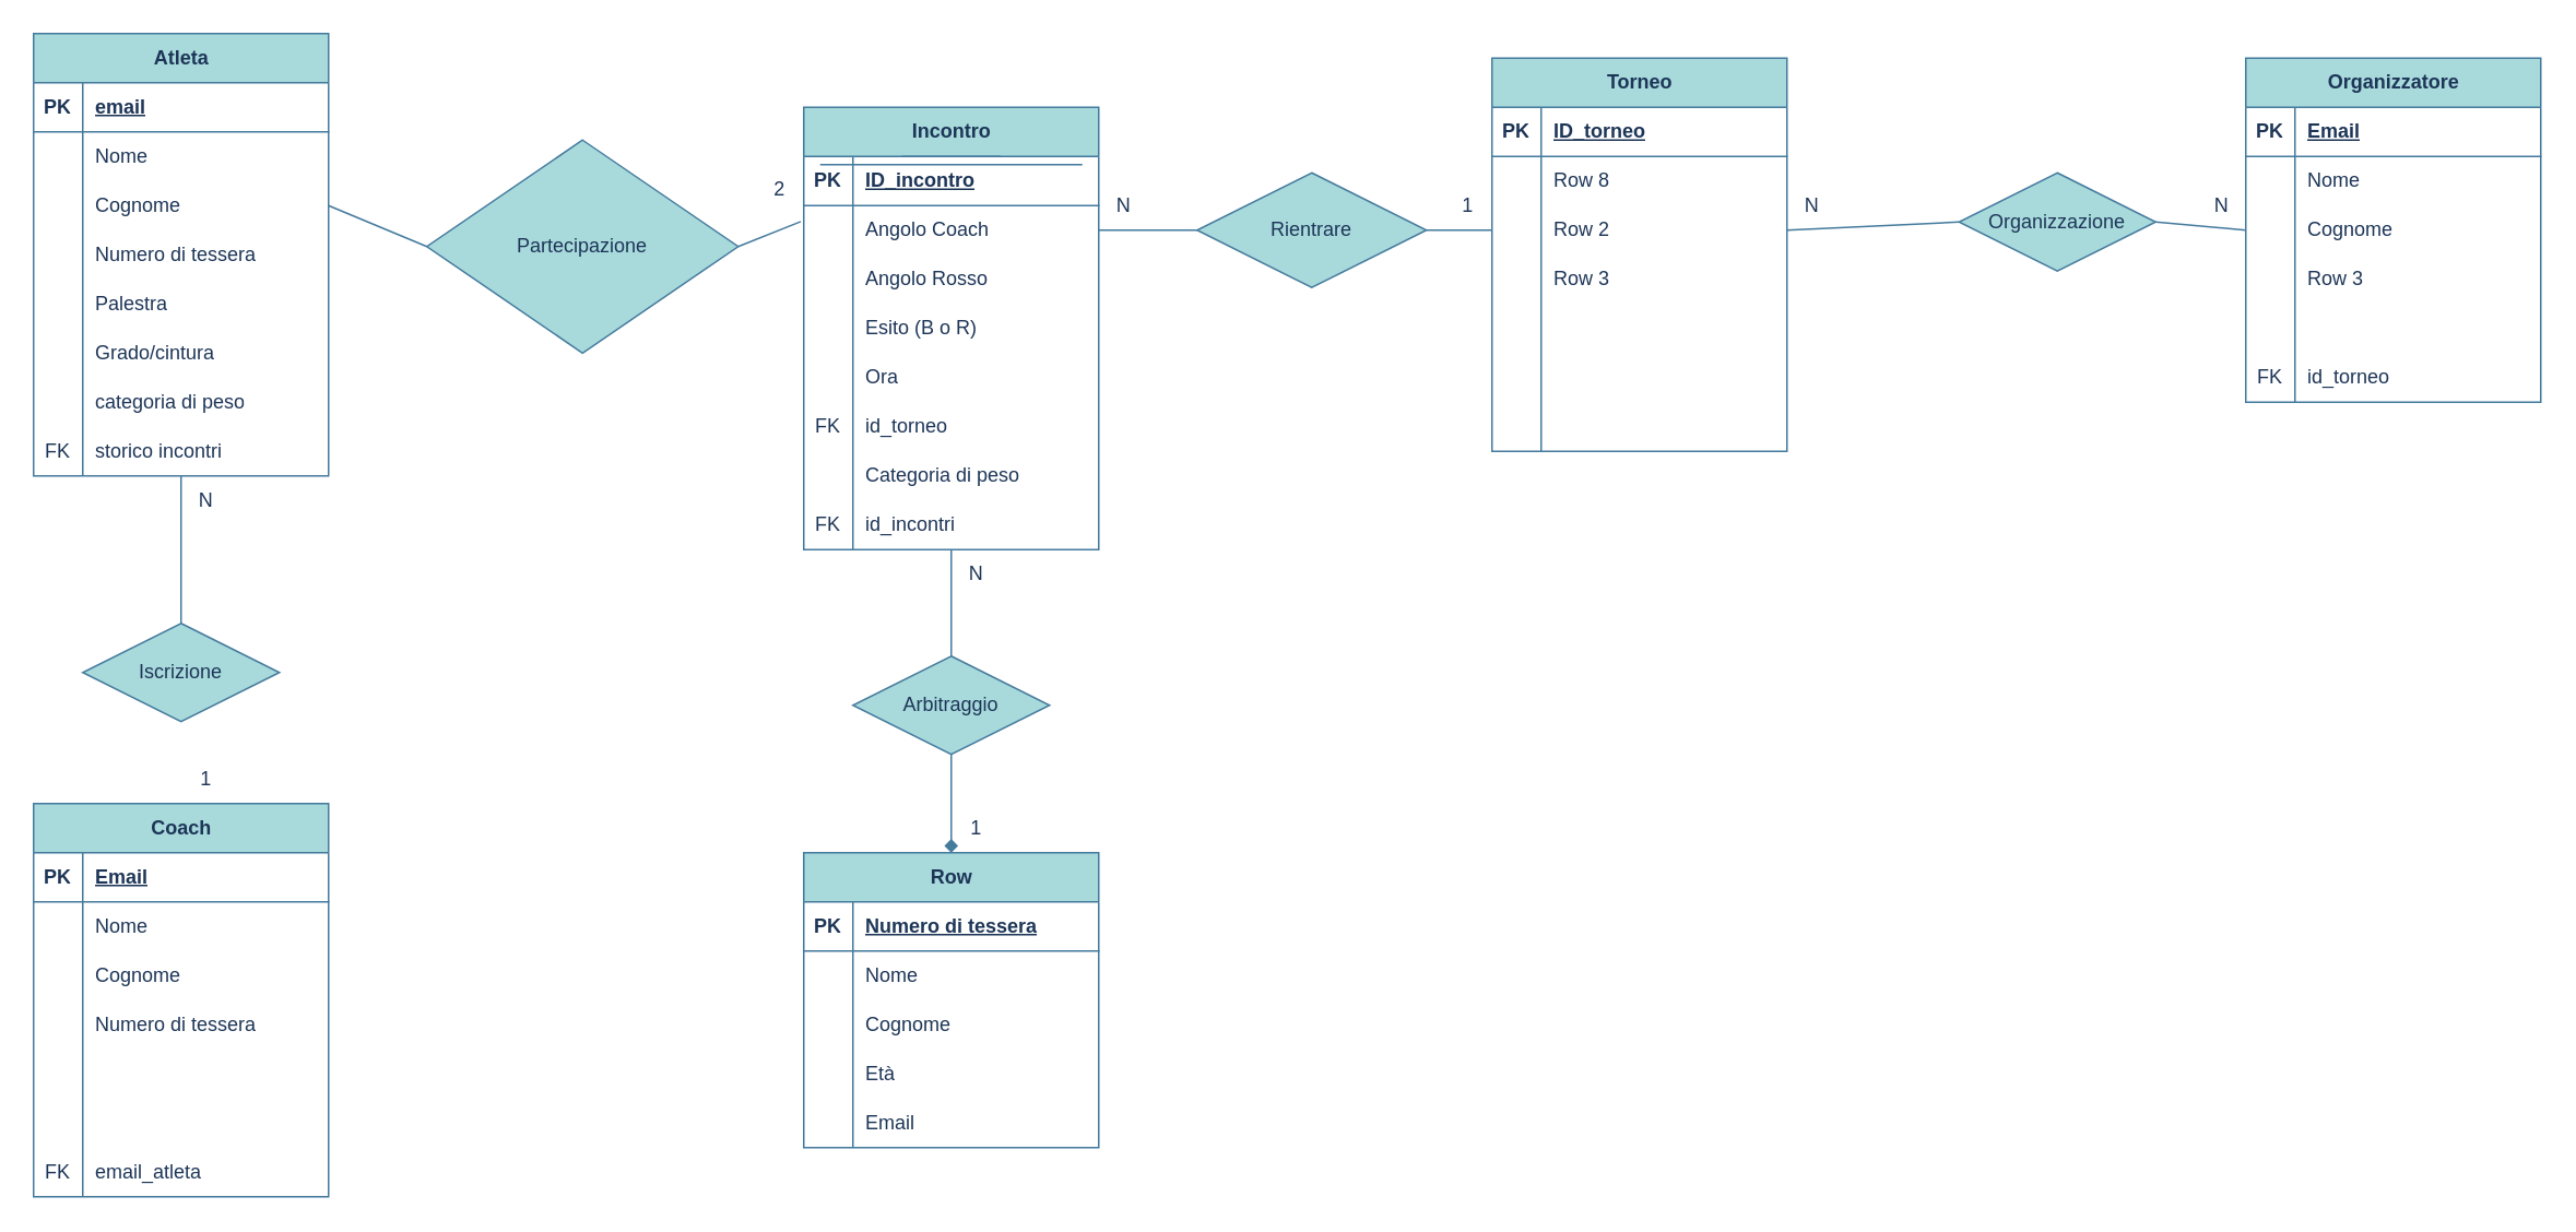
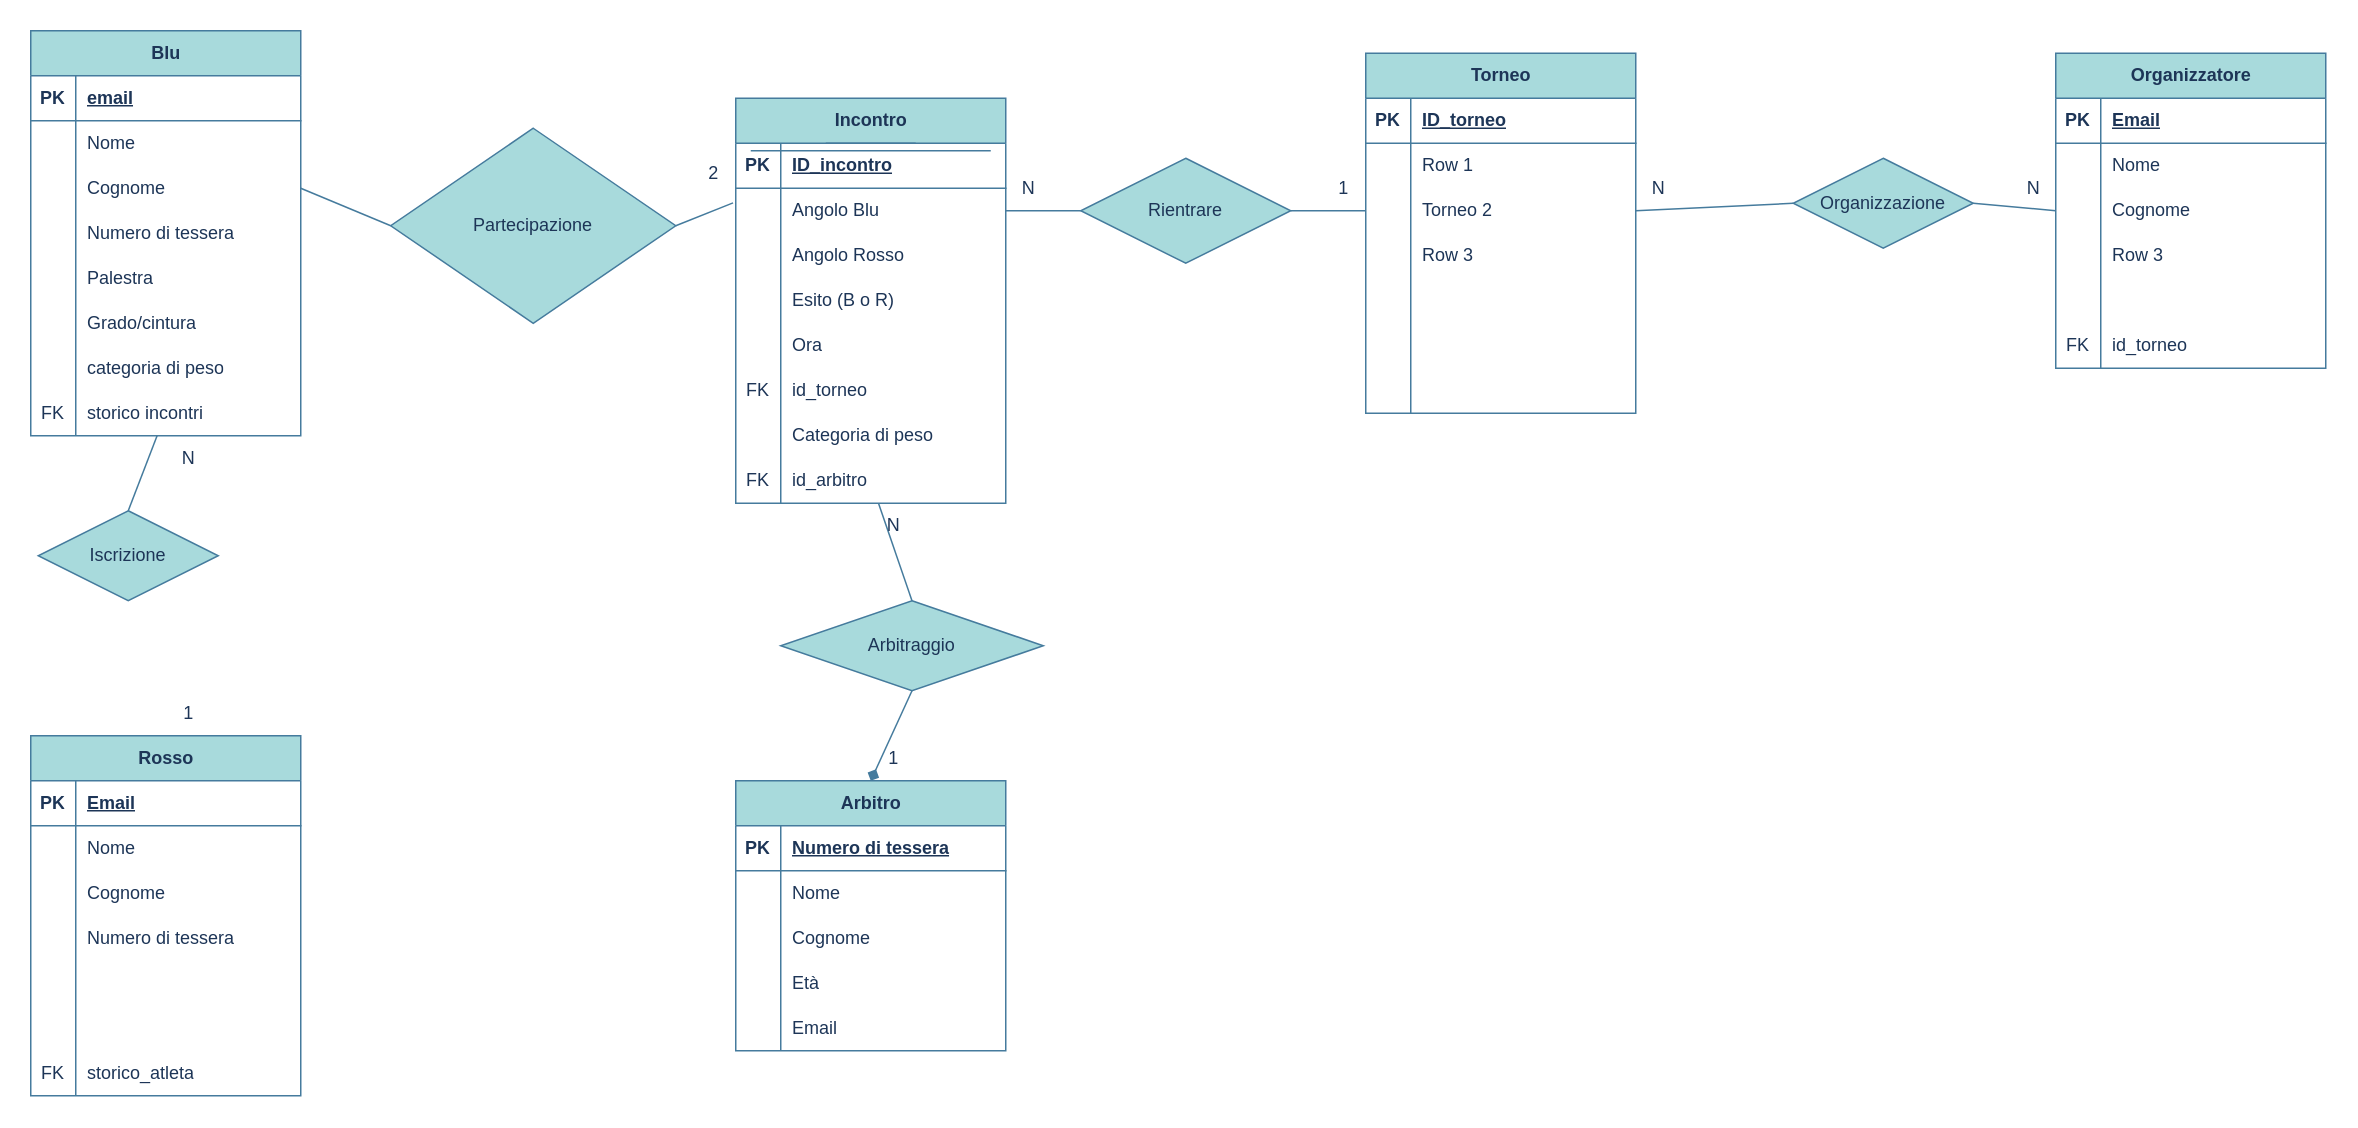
- <mxCell id="2" value="Atleta" style="shape=table;startSize=30;container=1;collapsible=1;childLayout=tableLayout;fixedRows=1;rowLines=0;fontStyle=1;align=center;resizeLast=1;html=1;strokeColor=#457B9D;fontColor=#1D3557;fillColor=#A8DADC;labelBackgroundColor=none;rounded=0;" vertex="1" parent="1"><mxGeometry x="20" y="20" width="180" height="270" as="geometry" /></mxCell>
+ <mxCell id="2" value="Blu" style="shape=table;startSize=30;container=1;collapsible=1;childLayout=tableLayout;fixedRows=1;rowLines=0;fontStyle=1;align=center;resizeLast=1;html=1;strokeColor=#457B9D;fontColor=#1D3557;fillColor=#A8DADC;labelBackgroundColor=none;rounded=0;" vertex="1" parent="1"><mxGeometry x="20" y="20" width="180" height="270" as="geometry" /></mxCell>
- <mxCell id="33" value="Row 8" style="shape=partialRectangle;connectable=0;fillColor=none;top=0;left=0;bottom=0;right=0;align=left;spacingLeft=6;overflow=hidden;whiteSpace=wrap;html=1;strokeColor=#457B9D;fontColor=#1D3557;labelBackgroundColor=none;rounded=0;" vertex="1" parent="31"><mxGeometry x="30" width="150" height="30" as="geometry"><mxRectangle width="150" height="30" as="alternateBounds" /></mxGeometry></mxCell>
+ <mxCell id="33" value="Row 1" style="shape=partialRectangle;connectable=0;fillColor=none;top=0;left=0;bottom=0;right=0;align=left;spacingLeft=6;overflow=hidden;whiteSpace=wrap;html=1;strokeColor=#457B9D;fontColor=#1D3557;labelBackgroundColor=none;rounded=0;" vertex="1" parent="31"><mxGeometry x="30" width="150" height="30" as="geometry"><mxRectangle width="150" height="30" as="alternateBounds" /></mxGeometry></mxCell>
- <mxCell id="55" value="Angolo Coach" style="shape=partialRectangle;connectable=0;fillColor=none;top=0;left=0;bottom=0;right=0;align=left;spacingLeft=6;overflow=hidden;whiteSpace=wrap;html=1;strokeColor=#457B9D;fontColor=#1D3557;labelBackgroundColor=none;rounded=0;" vertex="1" parent="53"><mxGeometry x="30" width="150" height="30" as="geometry"><mxRectangle width="150" height="30" as="alternateBounds" /></mxGeometry></mxCell>
+ <mxCell id="55" value="Angolo Blu" style="shape=partialRectangle;connectable=0;fillColor=none;top=0;left=0;bottom=0;right=0;align=left;spacingLeft=6;overflow=hidden;whiteSpace=wrap;html=1;strokeColor=#457B9D;fontColor=#1D3557;labelBackgroundColor=none;rounded=0;" vertex="1" parent="53"><mxGeometry x="30" width="150" height="30" as="geometry"><mxRectangle width="150" height="30" as="alternateBounds" /></mxGeometry></mxCell>
- <mxCell id="75" value="Rientrare" style="shape=rhombus;perimeter=rhombusPerimeter;whiteSpace=wrap;html=1;align=center;strokeColor=#457B9D;fontColor=#1D3557;fillColor=#A8DADC;labelBackgroundColor=none;rounded=0;" vertex="1" parent="1"><mxGeometry x="730" y="105" width="140" height="70" as="geometry" /></mxCell>
+ <mxCell id="75" value="Rientrare" style="shape=rhombus;perimeter=rhombusPerimeter;whiteSpace=wrap;html=1;align=center;strokeColor=#457B9D;fontColor=#1D3557;fillColor=#A8DADC;labelBackgroundColor=none;rounded=0;" vertex="1" parent="1"><mxGeometry x="720" y="105" width="140" height="70" as="geometry" /></mxCell>
- <mxCell id="36" value="Row 2" style="shape=partialRectangle;connectable=0;fillColor=none;top=0;left=0;bottom=0;right=0;align=left;spacingLeft=6;overflow=hidden;whiteSpace=wrap;html=1;strokeColor=#457B9D;fontColor=#1D3557;labelBackgroundColor=none;rounded=0;" vertex="1" parent="34"><mxGeometry x="30" width="150" height="30" as="geometry"><mxRectangle width="150" height="30" as="alternateBounds" /></mxGeometry></mxCell>
+ <mxCell id="36" value="Torneo 2" style="shape=partialRectangle;connectable=0;fillColor=none;top=0;left=0;bottom=0;right=0;align=left;spacingLeft=6;overflow=hidden;whiteSpace=wrap;html=1;strokeColor=#457B9D;fontColor=#1D3557;labelBackgroundColor=none;rounded=0;" vertex="1" parent="34"><mxGeometry x="30" width="150" height="30" as="geometry"><mxRectangle width="150" height="30" as="alternateBounds" /></mxGeometry></mxCell>
- <mxCell id="73" value="id_incontri" style="shape=partialRectangle;connectable=0;fillColor=none;top=0;left=0;bottom=0;right=0;align=left;spacingLeft=6;overflow=hidden;whiteSpace=wrap;html=1;strokeColor=#457B9D;fontColor=#1D3557;labelBackgroundColor=none;rounded=0;" vertex="1" parent="71"><mxGeometry x="30" width="150" height="30" as="geometry"><mxRectangle width="150" height="30" as="alternateBounds" /></mxGeometry></mxCell>
+ <mxCell id="73" value="id_arbitro" style="shape=partialRectangle;connectable=0;fillColor=none;top=0;left=0;bottom=0;right=0;align=left;spacingLeft=6;overflow=hidden;whiteSpace=wrap;html=1;strokeColor=#457B9D;fontColor=#1D3557;labelBackgroundColor=none;rounded=0;" vertex="1" parent="71"><mxGeometry x="30" width="150" height="30" as="geometry"><mxRectangle width="150" height="30" as="alternateBounds" /></mxGeometry></mxCell>
- <mxCell id="129" value="Iscrizione" style="shape=rhombus;perimeter=rhombusPerimeter;whiteSpace=wrap;html=1;align=center;strokeColor=#457B9D;fontColor=#1D3557;fillColor=#A8DADC;rounded=0;labelBackgroundColor=none;" vertex="1" parent="1"><mxGeometry x="50" y="380" width="120" height="60" as="geometry" /></mxCell>
+ <mxCell id="129" value="Iscrizione" style="shape=rhombus;perimeter=rhombusPerimeter;whiteSpace=wrap;html=1;align=center;strokeColor=#457B9D;fontColor=#1D3557;fillColor=#A8DADC;rounded=0;labelBackgroundColor=none;" vertex="1" parent="1"><mxGeometry x="25" y="340" width="120" height="60" as="geometry" /></mxCell>
- <mxCell id="151" value="Arbitraggio" style="shape=rhombus;perimeter=rhombusPerimeter;whiteSpace=wrap;html=1;align=center;strokeColor=#457B9D;fontColor=#1D3557;fillColor=#A8DADC;" vertex="1" parent="1"><mxGeometry x="520" y="400" width="120" height="60" as="geometry" /></mxCell>
+ <mxCell id="151" value="Arbitraggio" style="shape=rhombus;perimeter=rhombusPerimeter;whiteSpace=wrap;html=1;align=center;strokeColor=#457B9D;fontColor=#1D3557;fillColor=#A8DADC;" vertex="1" parent="1"><mxGeometry x="520" y="400" width="175" height="60" as="geometry" /></mxCell>
- <mxCell id="107" value="Coach" style="shape=table;startSize=30;container=1;collapsible=1;childLayout=tableLayout;fixedRows=1;rowLines=0;fontStyle=1;align=center;resizeLast=1;html=1;strokeColor=#457B9D;fontColor=#1D3557;fillColor=#A8DADC;rounded=0;labelBackgroundColor=none;" vertex="1" parent="1"><mxGeometry x="20" y="490" width="180" height="240" as="geometry" /></mxCell>
+ <mxCell id="107" value="Rosso" style="shape=table;startSize=30;container=1;collapsible=1;childLayout=tableLayout;fixedRows=1;rowLines=0;fontStyle=1;align=center;resizeLast=1;html=1;strokeColor=#457B9D;fontColor=#1D3557;fillColor=#A8DADC;rounded=0;labelBackgroundColor=none;" vertex="1" parent="1"><mxGeometry x="20" y="490" width="180" height="240" as="geometry" /></mxCell>
- <mxCell id="135" value="Row" style="shape=table;startSize=30;container=1;collapsible=1;childLayout=tableLayout;fixedRows=1;rowLines=0;fontStyle=1;align=center;resizeLast=1;html=1;strokeColor=#457B9D;fontColor=#1D3557;fillColor=#A8DADC;" vertex="1" parent="1"><mxGeometry x="490" y="520" width="180" height="180" as="geometry" /></mxCell>
+ <mxCell id="135" value="Arbitro" style="shape=table;startSize=30;container=1;collapsible=1;childLayout=tableLayout;fixedRows=1;rowLines=0;fontStyle=1;align=center;resizeLast=1;html=1;strokeColor=#457B9D;fontColor=#1D3557;fillColor=#A8DADC;" vertex="1" parent="1"><mxGeometry x="490" y="520" width="180" height="180" as="geometry" /></mxCell>
- <mxCell id="128" value="email_atleta" style="shape=partialRectangle;connectable=0;fillColor=none;top=0;left=0;bottom=0;right=0;align=left;spacingLeft=6;overflow=hidden;whiteSpace=wrap;html=1;strokeColor=#457B9D;fontColor=#1D3557;rounded=0;labelBackgroundColor=none;" vertex="1" parent="126"><mxGeometry x="30" width="150" height="30" as="geometry"><mxRectangle width="150" height="30" as="alternateBounds" /></mxGeometry></mxCell>
+ <mxCell id="128" value="storico_atleta" style="shape=partialRectangle;connectable=0;fillColor=none;top=0;left=0;bottom=0;right=0;align=left;spacingLeft=6;overflow=hidden;whiteSpace=wrap;html=1;strokeColor=#457B9D;fontColor=#1D3557;rounded=0;labelBackgroundColor=none;" vertex="1" parent="126"><mxGeometry x="30" width="150" height="30" as="geometry"><mxRectangle width="150" height="30" as="alternateBounds" /></mxGeometry></mxCell>
